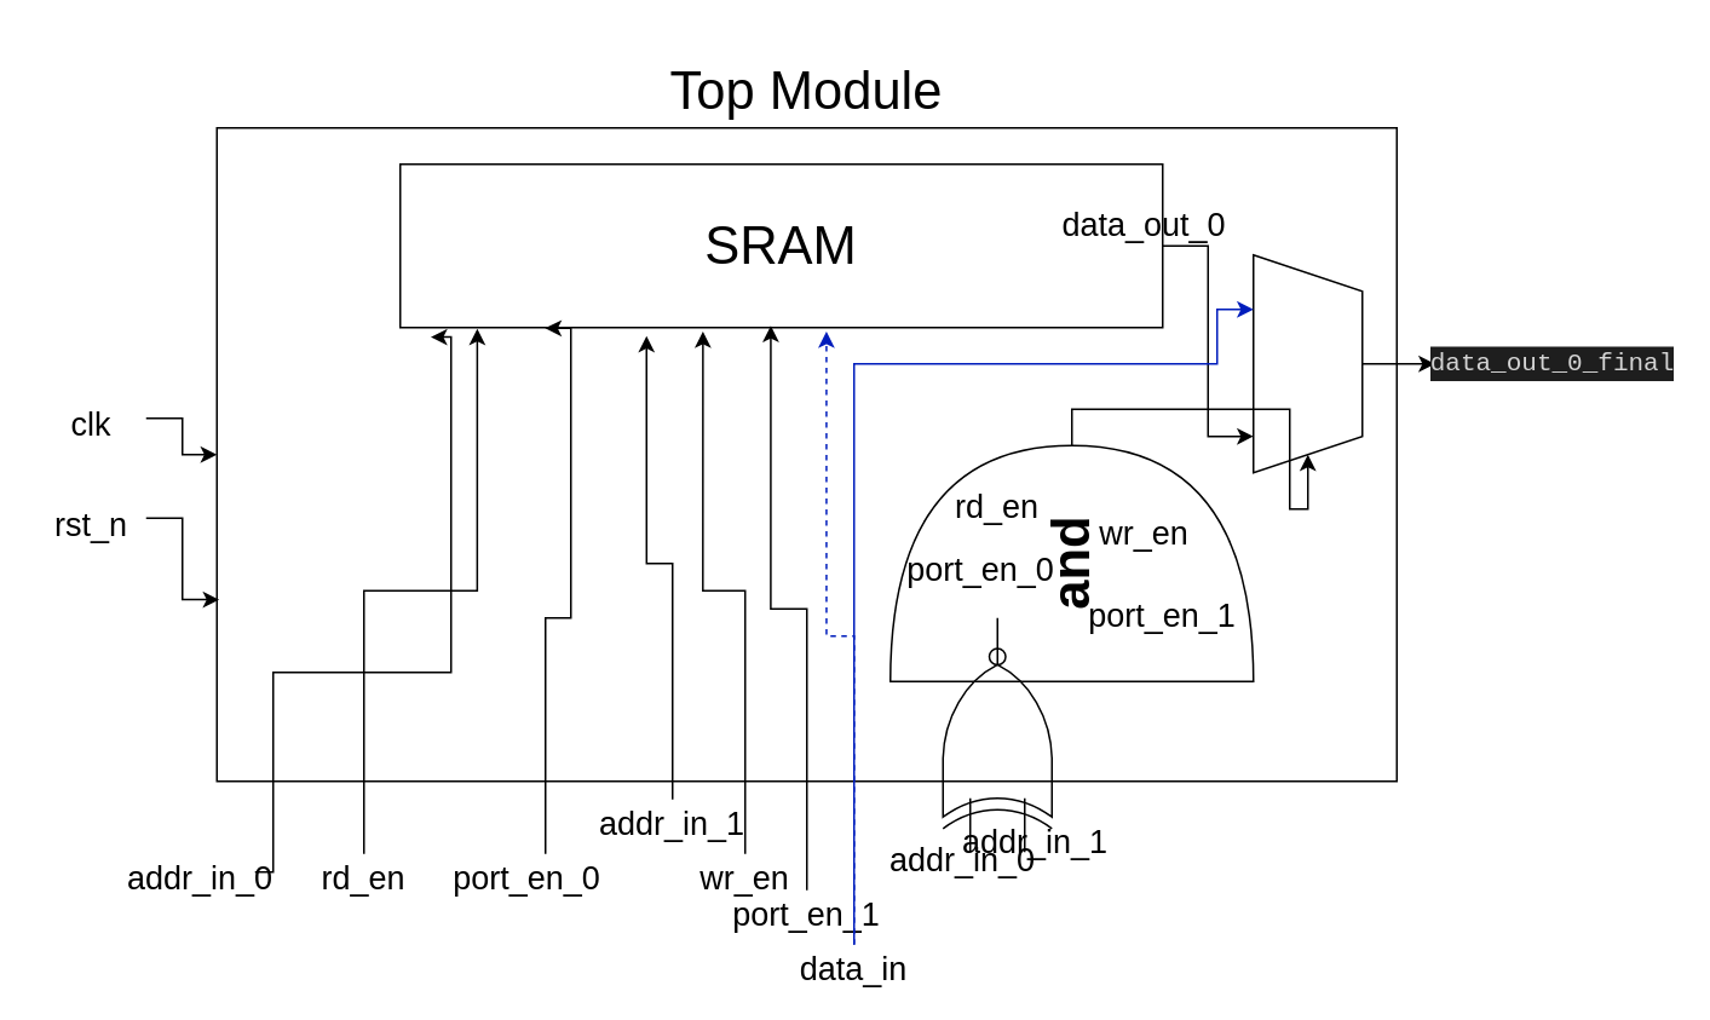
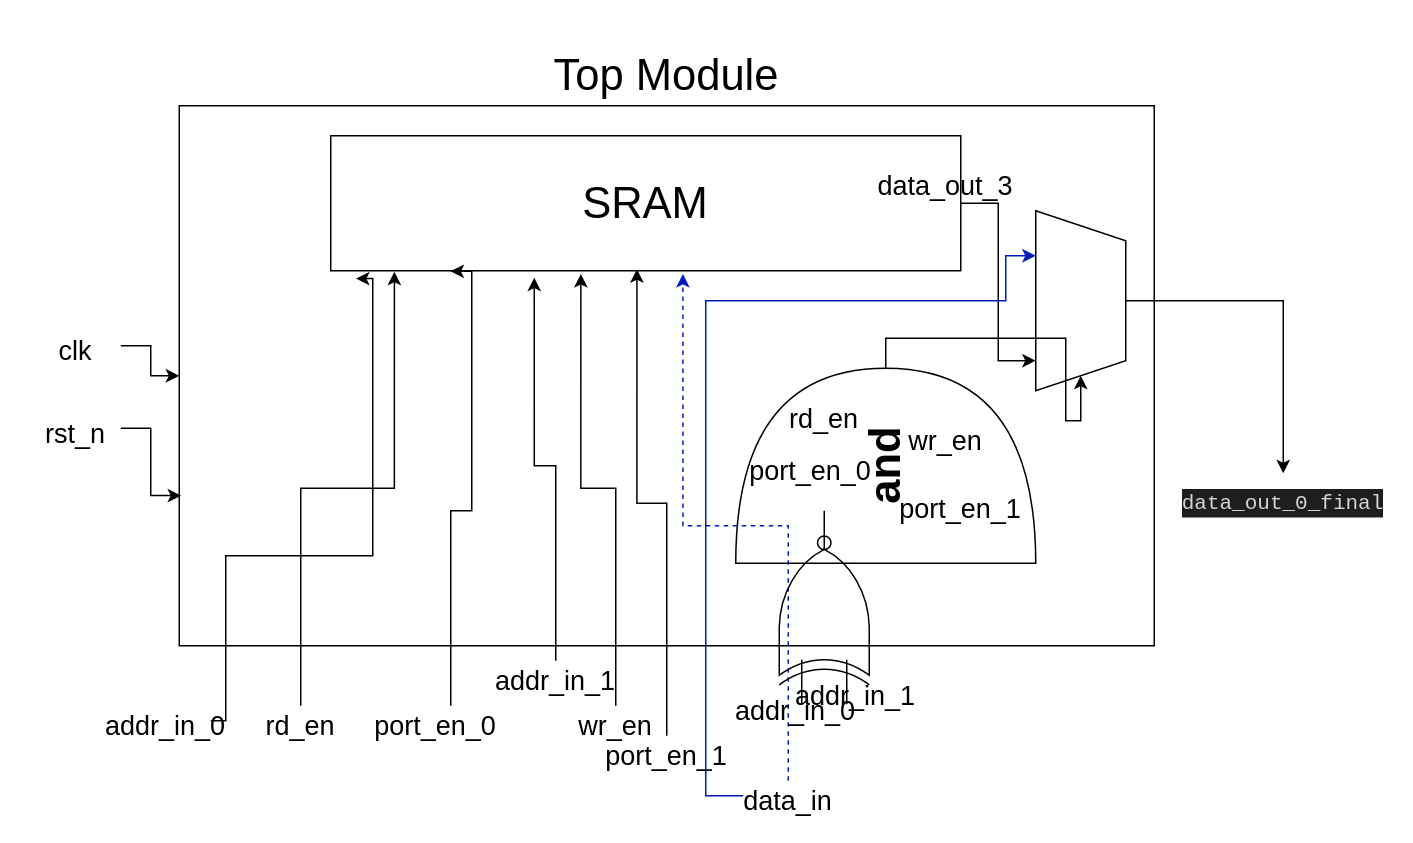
- <mxCell id="37" value="&lt;font style=&quot;font-size: 18px;&quot;&gt;data_out_0&lt;/font&gt;" style="rounded=0;whiteSpace=wrap;html=1;fontSize=29;fillColor=none;strokeColor=none;" vertex="1" parent="1"><mxGeometry x="600" y="110" width="60" height="20" as="geometry" /></mxCell>
+ <mxCell id="37" value="&lt;font style=&quot;font-size: 18px;&quot;&gt;data_out_3&lt;/font&gt;" style="rounded=0;whiteSpace=wrap;html=1;fontSize=29;fillColor=none;strokeColor=none;" vertex="1" parent="1"><mxGeometry x="600" y="110" width="60" height="20" as="geometry" /></mxCell>
- <mxCell id="36" value="&lt;div style=&quot;color: rgb(212, 212, 212); background-color: rgb(30, 30, 30); font-family: Consolas, &amp;quot;Courier New&amp;quot;, monospace; font-size: 14px; line-height: 19px;&quot;&gt;data_out_0_final&lt;/div&gt;" style="rounded=0;whiteSpace=wrap;html=1;fontSize=29;fillColor=none;strokeColor=none;" vertex="1" parent="1"><mxGeometry x="790" y="180" width="130" height="40" as="geometry" /></mxCell>
+ <mxCell id="36" value="&lt;div style=&quot;color: rgb(212, 212, 212); background-color: rgb(30, 30, 30); font-family: Consolas, &amp;quot;Courier New&amp;quot;, monospace; font-size: 14px; line-height: 19px;&quot;&gt;data_out_0_final&lt;/div&gt;" style="rounded=0;whiteSpace=wrap;html=1;fontSize=29;fillColor=none;strokeColor=none;" vertex="1" parent="1"><mxGeometry x="790" y="315" width="130" height="40" as="geometry" /></mxCell>
- <mxCell id="21" value="&lt;span style=&quot;font-size: 18px;&quot;&gt;data_in&lt;/span&gt;" style="rounded=0;whiteSpace=wrap;html=1;fontSize=29;fillColor=none;strokeColor=none;" vertex="1" parent="1"><mxGeometry x="440" y="520" width="60" height="20" as="geometry" /></mxCell>
+ <mxCell id="21" value="&lt;span style=&quot;font-size: 18px;&quot;&gt;data_in&lt;/span&gt;" style="rounded=0;whiteSpace=wrap;html=1;fontSize=29;fillColor=none;strokeColor=none;" vertex="1" parent="1"><mxGeometry x="495" y="520" width="60" height="20" as="geometry" /></mxCell>
